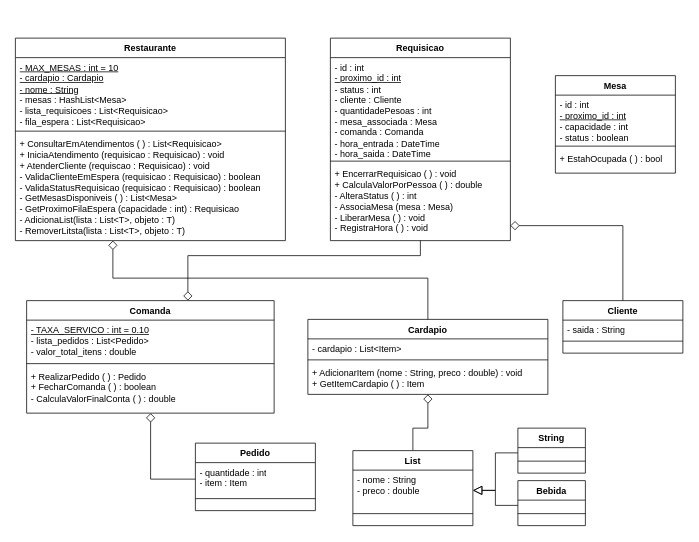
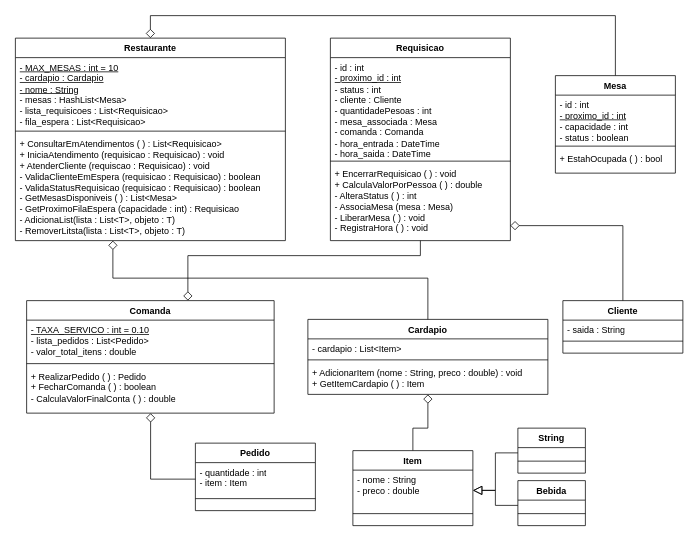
+ <mxCell id="26" style="edgeStyle=orthogonalEdgeStyle;rounded=0;orthogonalLoop=1;jettySize=auto;html=1;entryX=0.5;entryY=0;entryDx=0;entryDy=0;endArrow=diamond;endFill=0;endSize=10;" edge="1" parent="1" source="27" target="6"><mxGeometry relative="1" as="geometry"><Array as="points"><mxPoint x="820" y="20" /><mxPoint x="200" y="20" /></Array></mxGeometry></mxCell>
- <mxCell id="36" value="List" style="swimlane;fontStyle=1;align=center;verticalAlign=top;childLayout=stackLayout;horizontal=1;startSize=26;horizontalStack=0;resizeParent=1;resizeParentMax=0;resizeLast=0;collapsible=1;marginBottom=0;whiteSpace=wrap;html=1;" vertex="1" parent="1"><mxGeometry x="470" y="600" width="160" height="100" as="geometry"><mxRectangle x="70" y="240" width="80" height="30" as="alternateBounds" /></mxGeometry></mxCell>
+ <mxCell id="36" value="Item" style="swimlane;fontStyle=1;align=center;verticalAlign=top;childLayout=stackLayout;horizontal=1;startSize=26;horizontalStack=0;resizeParent=1;resizeParentMax=0;resizeLast=0;collapsible=1;marginBottom=0;whiteSpace=wrap;html=1;" vertex="1" parent="1"><mxGeometry x="470" y="600" width="160" height="100" as="geometry"><mxRectangle x="70" y="240" width="80" height="30" as="alternateBounds" /></mxGeometry></mxCell>
